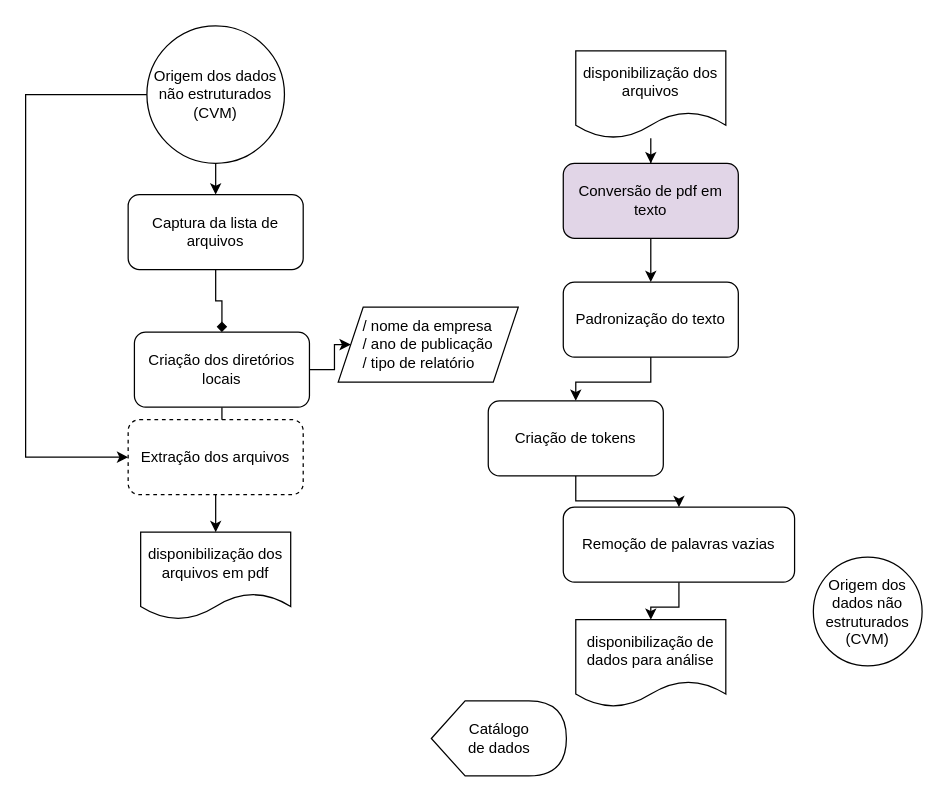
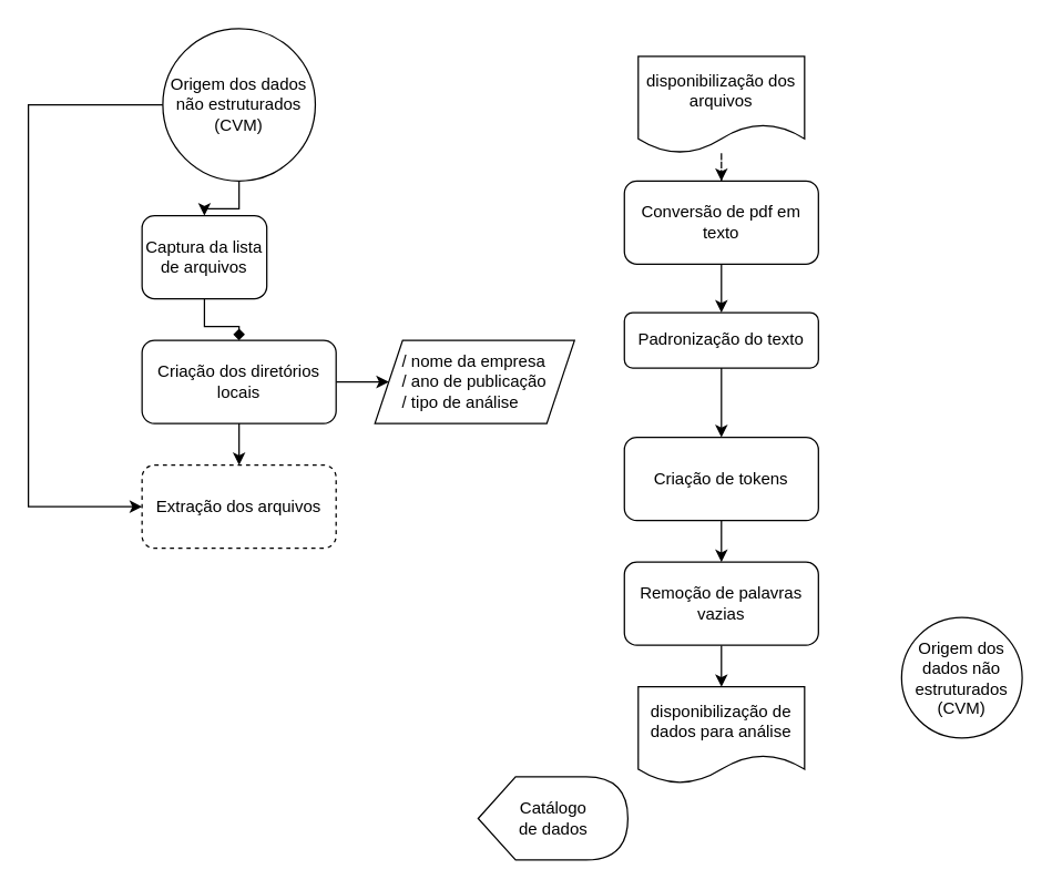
- <mxCell id="14" style="edgeStyle=orthogonalEdgeStyle;rounded=0;orthogonalLoop=1;jettySize=auto;html=1;" edge="1" parent="1" source="15" target="17"><mxGeometry relative="1" as="geometry" /></mxCell>
+ <mxCell id="14" style="edgeStyle=orthogonalEdgeStyle;rounded=0;orthogonalLoop=1;jettySize=auto;html=1;dashed=1;" edge="1" parent="1" source="15" target="17"><mxGeometry relative="1" as="geometry" /></mxCell>
- <mxCell id="17" value="Conversão de pdf em texto" style="rounded=1;whiteSpace=wrap;html=1;fillColor=#e1d5e7;" vertex="1" parent="1"><mxGeometry x="450" y="130" width="140" height="60" as="geometry" /></mxCell>
+ <mxCell id="17" value="Conversão de pdf em texto" style="rounded=1;whiteSpace=wrap;html=1;" vertex="1" parent="1"><mxGeometry x="450" y="130" width="140" height="60" as="geometry" /></mxCell>
- <mxCell id="6" value="Captura da lista de arquivos" style="rounded=1;whiteSpace=wrap;html=1;" vertex="1" parent="1"><mxGeometry x="102" y="155" width="140" height="60" as="geometry" /></mxCell>
+ <mxCell id="6" value="Captura da lista de arquivos" style="rounded=1;whiteSpace=wrap;html=1;" vertex="1" parent="1"><mxGeometry x="102" y="155" width="90" height="60" as="geometry" /></mxCell>
- <mxCell id="19" value="Padronização do texto" style="rounded=1;whiteSpace=wrap;html=1;" vertex="1" parent="1"><mxGeometry x="450" y="225" width="140" height="60" as="geometry" /></mxCell>
+ <mxCell id="19" value="Padronização do texto" style="rounded=1;whiteSpace=wrap;html=1;" vertex="1" parent="1"><mxGeometry x="450" y="225" width="140" height="40" as="geometry" /></mxCell>
- <mxCell id="10" value="&lt;div style=&quot;text-align: left;&quot;&gt;&lt;span style=&quot;background-color: initial;&quot;&gt;/ nome da empresa&lt;/span&gt;&lt;/div&gt;&lt;div style=&quot;text-align: left;&quot;&gt;&lt;span style=&quot;background-color: initial;&quot;&gt;/ ano de publicação&lt;/span&gt;&lt;/div&gt;&lt;div style=&quot;text-align: left;&quot;&gt;&lt;span style=&quot;background-color: initial;&quot;&gt;/ tipo de relatório&lt;/span&gt;&lt;/div&gt;" style="shape=parallelogram;perimeter=parallelogramPerimeter;whiteSpace=wrap;html=1;fixedSize=1;" vertex="1" parent="1"><mxGeometry x="270" y="245" width="144" height="60" as="geometry" /></mxCell>
+ <mxCell id="10" value="&lt;div style=&quot;text-align: left;&quot;&gt;&lt;span style=&quot;background-color: initial;&quot;&gt;/ nome da empresa&lt;/span&gt;&lt;/div&gt;&lt;div style=&quot;text-align: left;&quot;&gt;&lt;span style=&quot;background-color: initial;&quot;&gt;/ ano de publicação&lt;/span&gt;&lt;/div&gt;&lt;div style=&quot;text-align: left;&quot;&gt;&lt;span style=&quot;background-color: initial;&quot;&gt;/ tipo de análise&lt;/span&gt;&lt;/div&gt;" style="shape=parallelogram;perimeter=parallelogramPerimeter;whiteSpace=wrap;html=1;fixedSize=1;" vertex="1" parent="1"><mxGeometry x="270" y="245" width="144" height="60" as="geometry" /></mxCell>
- <mxCell id="9" value="Criação dos diretórios locais" style="rounded=1;whiteSpace=wrap;html=1;" vertex="1" parent="1"><mxGeometry x="107" y="265" width="140" height="60" as="geometry" /></mxCell>
+ <mxCell id="9" value="Criação dos diretórios locais" style="rounded=1;whiteSpace=wrap;html=1;" vertex="1" parent="1"><mxGeometry x="102" y="245" width="140" height="60" as="geometry" /></mxCell>
- <mxCell id="21" value="Criação de tokens" style="rounded=1;whiteSpace=wrap;html=1;" vertex="1" parent="1"><mxGeometry x="390" y="320" width="140" height="60" as="geometry" /></mxCell>
+ <mxCell id="21" value="Criação de tokens" style="rounded=1;whiteSpace=wrap;html=1;" vertex="1" parent="1"><mxGeometry x="450" y="315" width="140" height="60" as="geometry" /></mxCell>
- <mxCell id="11" style="edgeStyle=orthogonalEdgeStyle;rounded=0;orthogonalLoop=1;jettySize=auto;html=1;entryX=0.5;entryY=0;entryDx=0;entryDy=0;" edge="1" parent="1" source="12" target="13"><mxGeometry relative="1" as="geometry"><mxPoint x="172" y="415" as="targetPoint" /></mxGeometry></mxCell>
- <mxCell id="23" value="Remoção de palavras vazias" style="rounded=1;whiteSpace=wrap;html=1;" vertex="1" parent="1"><mxGeometry x="450" y="405" width="185" height="60" as="geometry" /></mxCell>
+ <mxCell id="23" value="Remoção de palavras vazias" style="rounded=1;whiteSpace=wrap;html=1;" vertex="1" parent="1"><mxGeometry x="450" y="405" width="140" height="60" as="geometry" /></mxCell>
- <mxCell id="13" value="disponibilização dos arquivos em pdf" style="shape=document;whiteSpace=wrap;html=1;boundedLbl=1;" vertex="1" parent="1"><mxGeometry x="112" y="425" width="120" height="70" as="geometry" /></mxCell>
